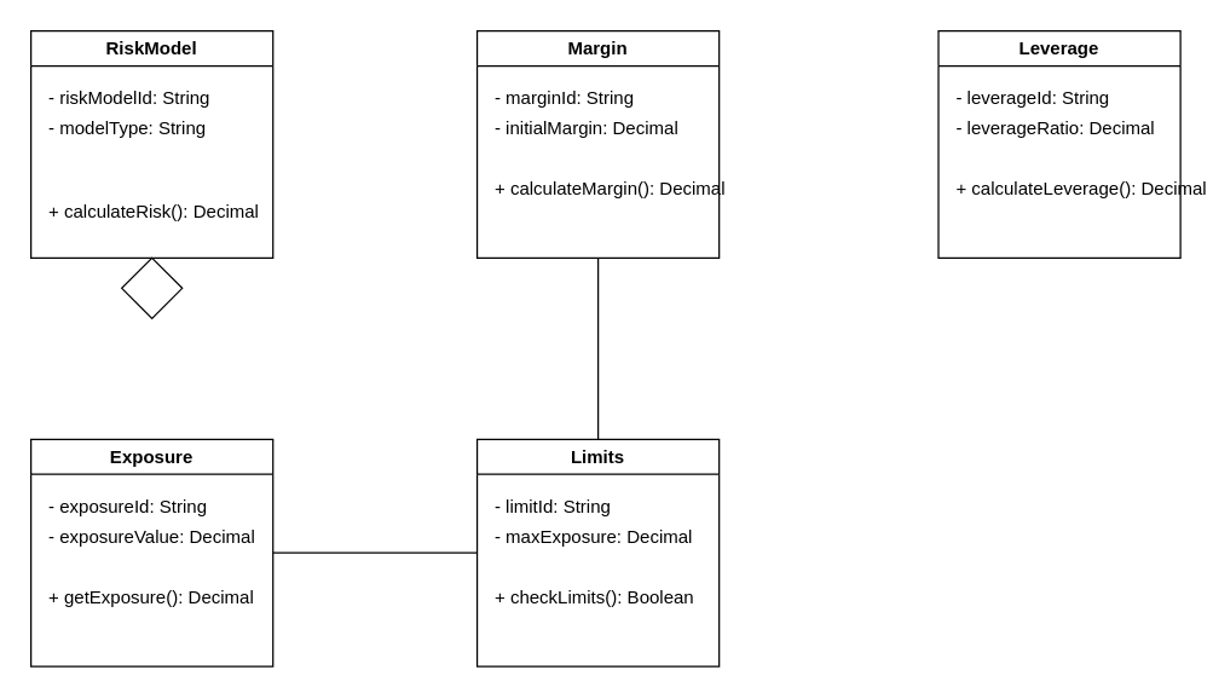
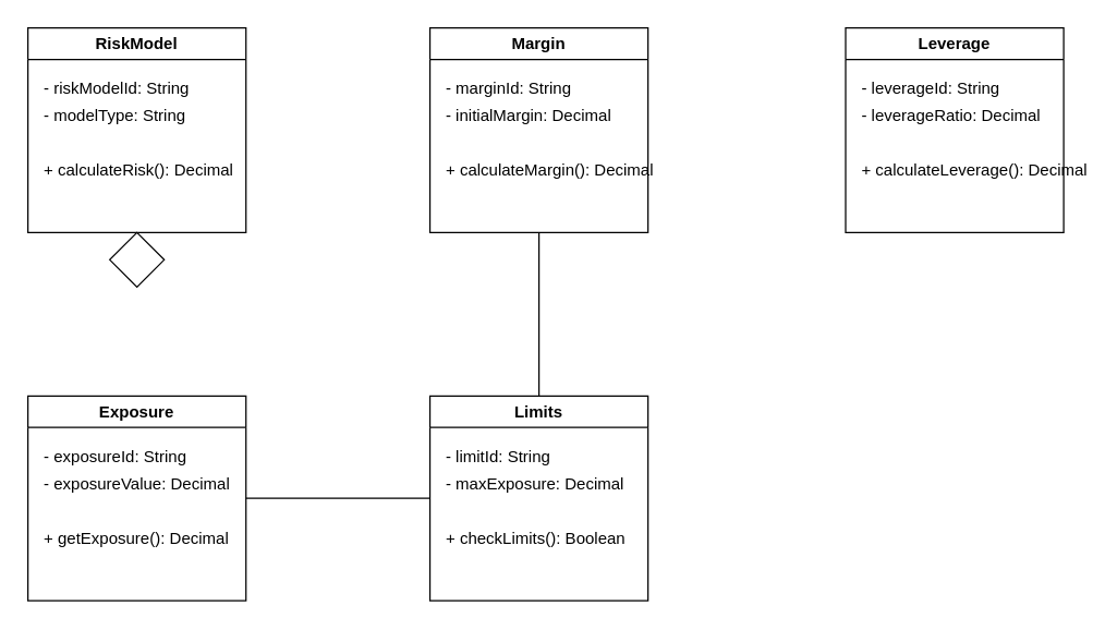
- <mxCell id="5" value="+ calculateRisk(): Decimal" style="text;html=1;align=left;verticalAlign=middle;strokeColor=none;fillColor=none;" vertex="1" parent="2"><mxGeometry x="10" y="105" width="140" height="30" as="geometry" /></mxCell>
+ <mxCell id="5" value="+ calculateRisk(): Decimal" style="text;html=1;align=left;verticalAlign=middle;strokeColor=none;fillColor=none;" vertex="1" parent="2"><mxGeometry x="10" y="90" width="140" height="30" as="geometry" /></mxCell>
